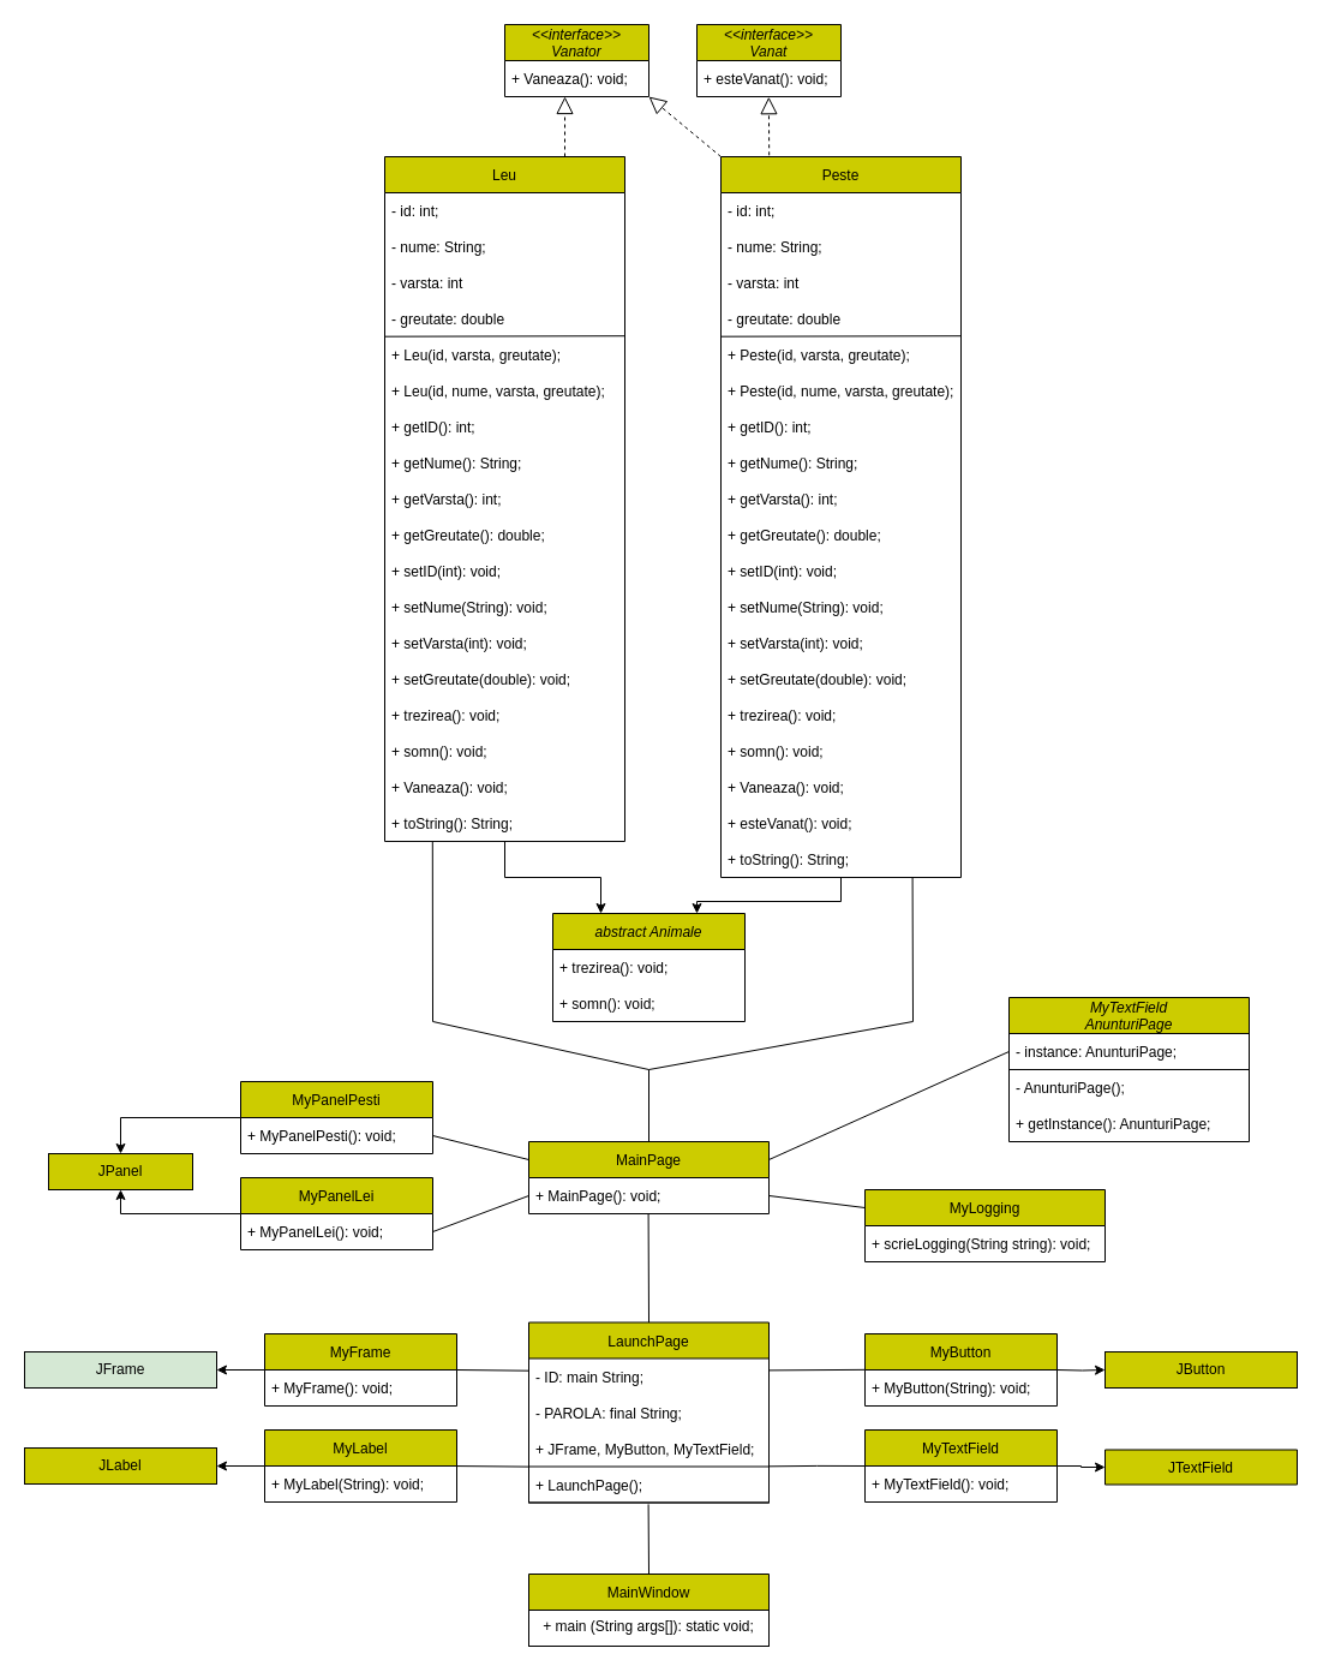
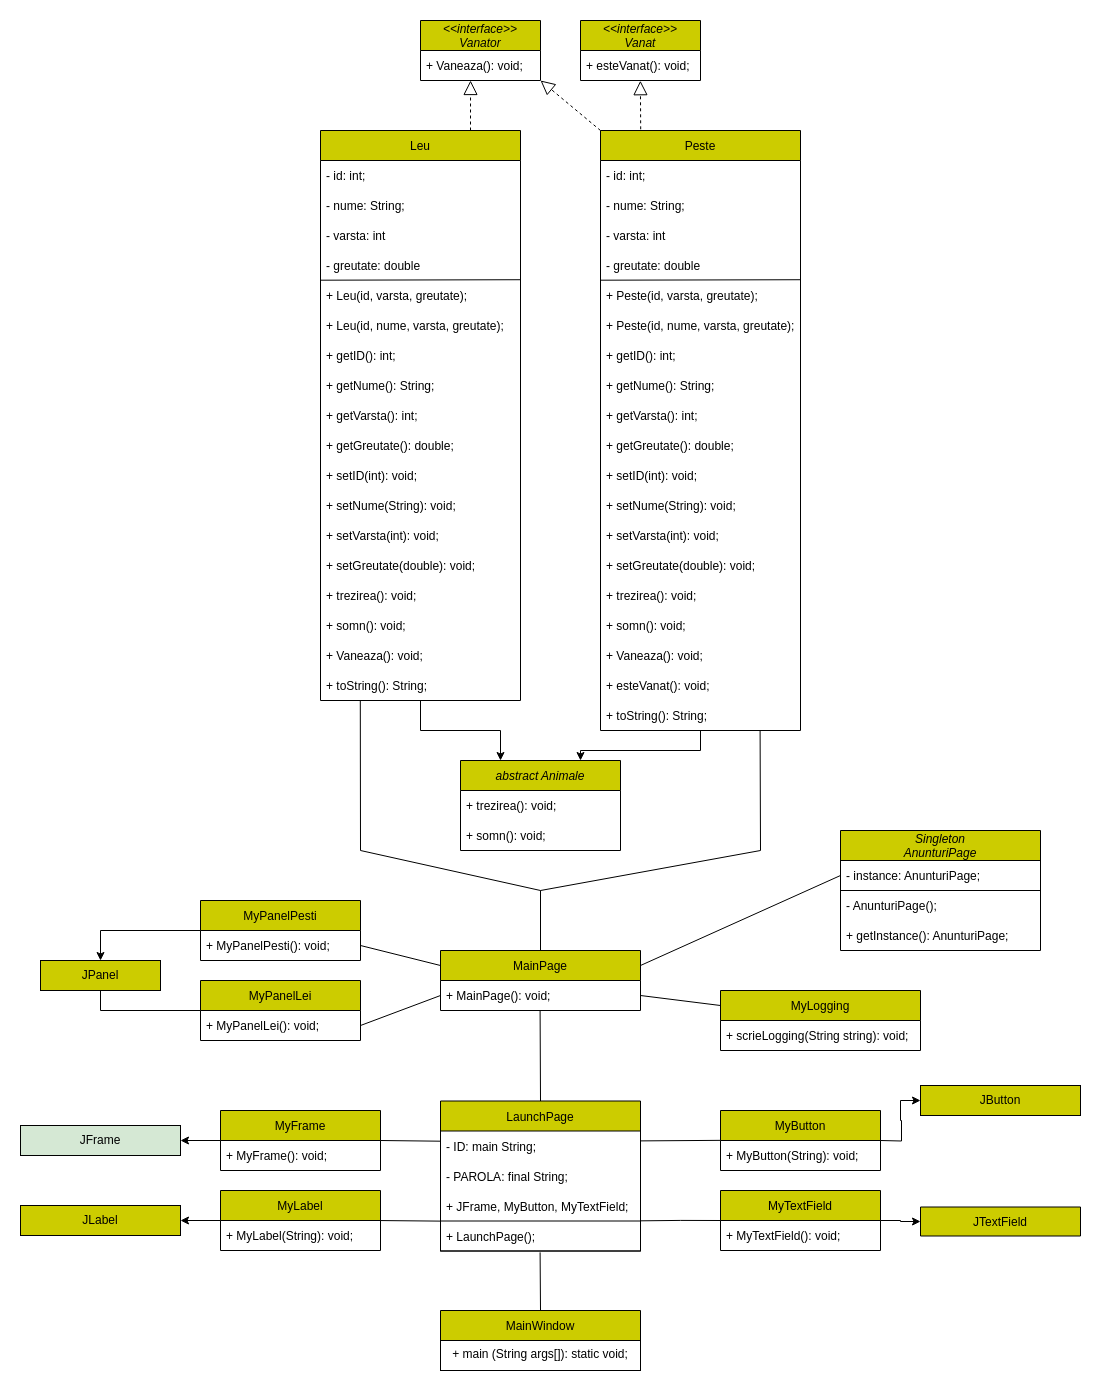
- <mxCell id="98" value="MyTextField&#10;AnunturiPage" style="swimlane;fontStyle=2;childLayout=stackLayout;horizontal=1;startSize=30;horizontalStack=0;resizeParent=1;resizeParentMax=0;resizeLast=0;collapsible=1;marginBottom=0;fontColor=#000000;fillColor=#CCCC00;" parent="1" vertex="1"><mxGeometry x="840" y="830" width="200" height="120" as="geometry" /></mxCell>
+ <mxCell id="98" value="Singleton&#10;AnunturiPage" style="swimlane;fontStyle=2;childLayout=stackLayout;horizontal=1;startSize=30;horizontalStack=0;resizeParent=1;resizeParentMax=0;resizeLast=0;collapsible=1;marginBottom=0;fontColor=#000000;fillColor=#CCCC00;" parent="1" vertex="1"><mxGeometry x="840" y="830" width="200" height="120" as="geometry" /></mxCell>
- <mxCell id="16" style="edgeStyle=orthogonalEdgeStyle;rounded=0;orthogonalLoop=1;jettySize=auto;html=1;entryX=0.5;entryY=1;entryDx=0;entryDy=0;fontColor=#000000;" parent="1" source="17" target="91" edge="1"><mxGeometry relative="1" as="geometry" /></mxCell>
+ <mxCell id="16" style="edgeStyle=orthogonalEdgeStyle;rounded=0;orthogonalLoop=1;jettySize=auto;html=1;entryX=0.5;entryY=1;entryDx=0;entryDy=0;fontColor=#000000;endArrow=none;" parent="1" source="17" target="91" edge="1"><mxGeometry relative="1" as="geometry" /></mxCell>
- <mxCell id="69" value="JButton" style="rounded=0;whiteSpace=wrap;html=1;strokeColor=default;strokeWidth=1;fillColor=#CCCC00;" parent="1" vertex="1"><mxGeometry x="920" y="1125" width="160" height="30" as="geometry" /></mxCell>
+ <mxCell id="69" value="JButton" style="rounded=0;whiteSpace=wrap;html=1;strokeColor=default;strokeWidth=1;fillColor=#CCCC00;" parent="1" vertex="1"><mxGeometry x="920" y="1085" width="160" height="30" as="geometry" /></mxCell>
